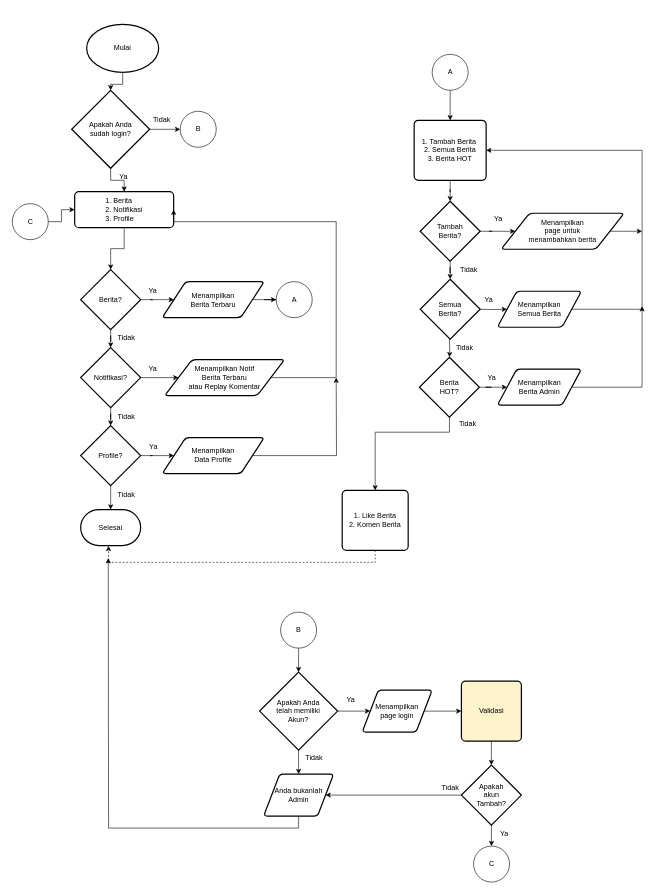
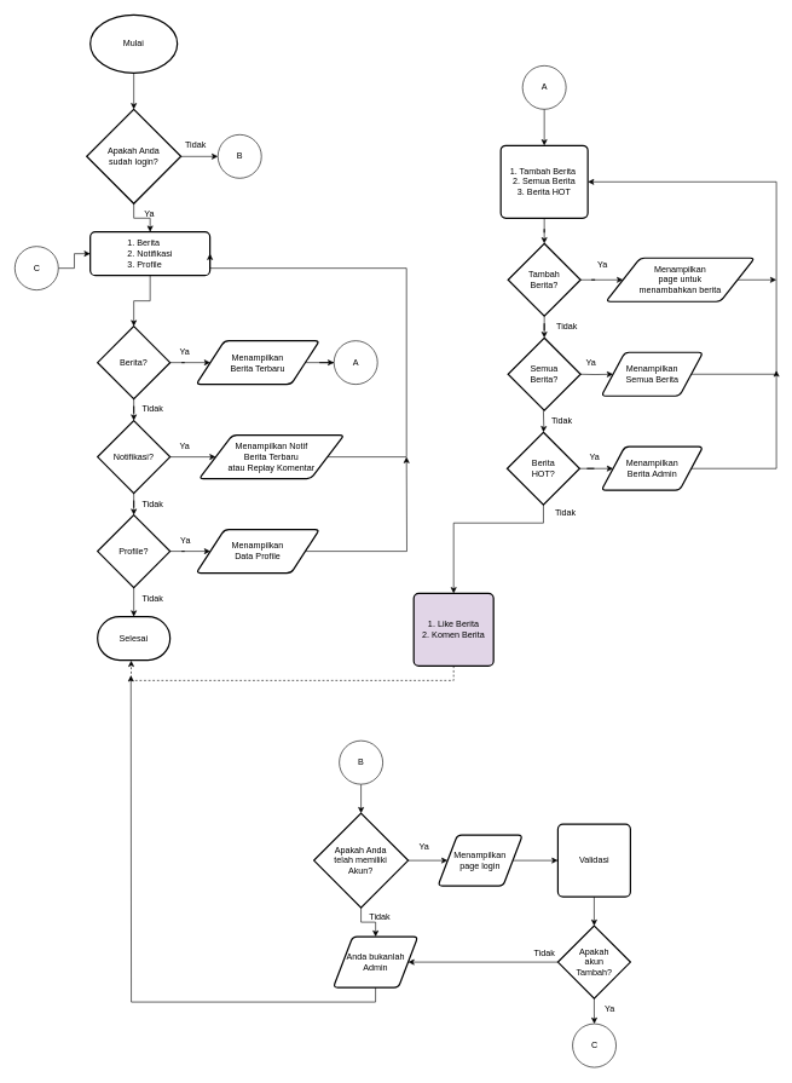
- <mxCell id="3" value="Mulai" style="strokeWidth=2;html=1;shape=mxgraph.flowchart.start_2;whiteSpace=wrap;" vertex="1" parent="1"><mxGeometry x="144" y="40" width="120" height="80" as="geometry" /></mxCell>
+ <mxCell id="3" value="Mulai" style="strokeWidth=2;html=1;shape=mxgraph.flowchart.start_2;whiteSpace=wrap;" vertex="1" parent="1"><mxGeometry x="124" y="20" width="120" height="80" as="geometry" /></mxCell>
- <mxCell id="48" value="1. Like Berita&lt;div&gt;2. Komen Berita&lt;/div&gt;" style="rounded=1;whiteSpace=wrap;html=1;absoluteArcSize=1;arcSize=14;strokeWidth=2;" vertex="1" parent="1"><mxGeometry x="570" y="817" width="110" height="100" as="geometry" /></mxCell>
+ <mxCell id="48" value="1. Like Berita&lt;div&gt;2. Komen Berita&lt;/div&gt;" style="rounded=1;whiteSpace=wrap;html=1;absoluteArcSize=1;arcSize=14;strokeWidth=2;fillColor=#e1d5e7;" vertex="1" parent="1"><mxGeometry x="570" y="817" width="110" height="100" as="geometry" /></mxCell>
- <mxCell id="74" value="Validasi" style="rounded=1;whiteSpace=wrap;html=1;absoluteArcSize=1;arcSize=14;strokeWidth=2;fillColor=#fff2cc;" vertex="1" parent="1"><mxGeometry x="768.75" y="1135" width="100" height="100" as="geometry" /></mxCell>
+ <mxCell id="74" value="Validasi" style="rounded=1;whiteSpace=wrap;html=1;absoluteArcSize=1;arcSize=14;strokeWidth=2;" vertex="1" parent="1"><mxGeometry x="768.75" y="1135" width="100" height="100" as="geometry" /></mxCell>
- <mxCell id="70" value="Anda bukanlah&lt;div&gt;Admin&lt;/div&gt;" style="shape=parallelogram;html=1;strokeWidth=2;perimeter=parallelogramPerimeter;whiteSpace=wrap;rounded=1;arcSize=12;size=0.23;" vertex="1" parent="1"><mxGeometry x="439" y="1290" width="116.67" height="70" as="geometry" /></mxCell>
+ <mxCell id="70" value="Anda bukanlah&lt;div&gt;Admin&lt;/div&gt;" style="shape=parallelogram;html=1;strokeWidth=2;perimeter=parallelogramPerimeter;whiteSpace=wrap;rounded=1;arcSize=12;size=0.23;" vertex="1" parent="1"><mxGeometry x="459" y="1290" width="116.67" height="70" as="geometry" /></mxCell>
